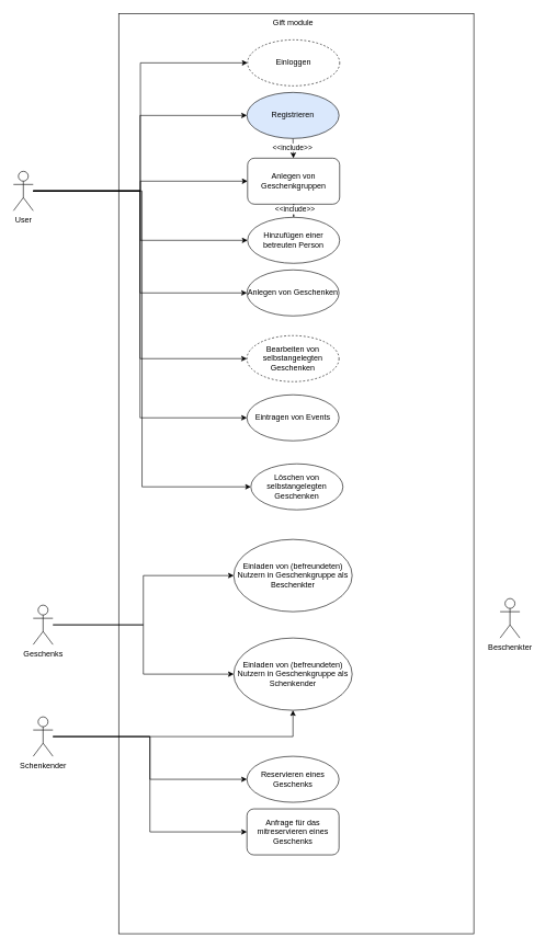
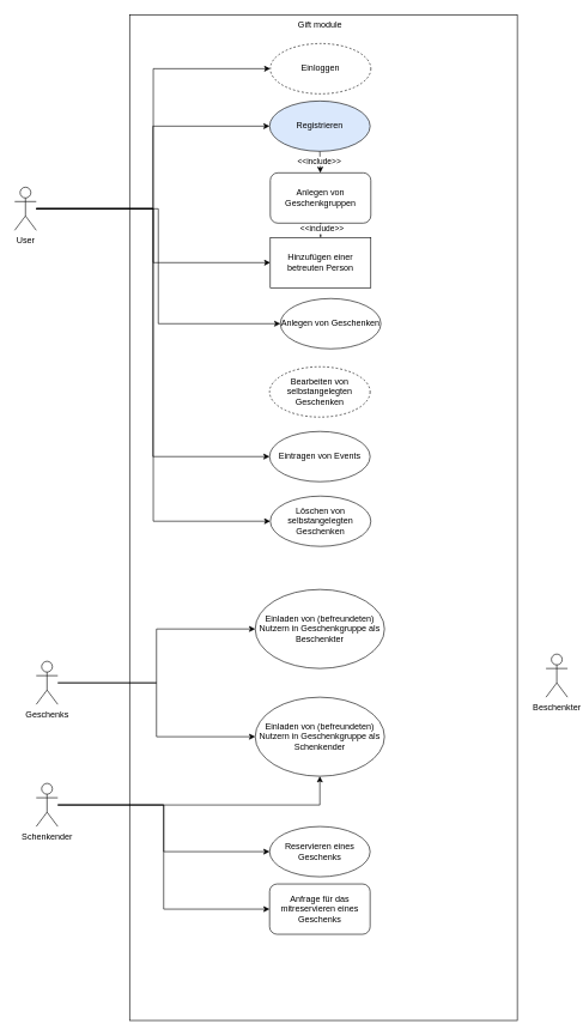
- <mxCell id="16" style="edgeStyle=elbowEdgeStyle;rounded=0;orthogonalLoop=1;jettySize=auto;html=1;entryX=0;entryY=0.5;entryDx=0;entryDy=0;" parent="1" source="15" target="19" edge="1"><mxGeometry relative="1" as="geometry"><mxPoint x="380" y="355" as="targetPoint" /></mxGeometry></mxCell>
- <mxCell id="27" value="Hinzufügen einer betreuten Person" style="ellipse;whiteSpace=wrap;html=1;" parent="1" vertex="1"><mxGeometry x="376" y="330" width="140" height="70" as="geometry" /></mxCell>
+ <mxCell id="27" value="Hinzufügen einer betreuten Person" style="whiteSpace=wrap;html=1;rounded=0;" parent="1" vertex="1"><mxGeometry x="376" y="330" width="140" height="70" as="geometry" /></mxCell>
- <mxCell id="18" value="Anlegen von Geschenken" style="ellipse;whiteSpace=wrap;html=1;" parent="1" vertex="1"><mxGeometry x="375" y="410" width="140" height="70" as="geometry" /></mxCell>
+ <mxCell id="18" value="Anlegen von Geschenken" style="ellipse;whiteSpace=wrap;html=1;" parent="1" vertex="1"><mxGeometry x="390" y="415" width="140" height="70" as="geometry" /></mxCell>
- <mxCell id="9" style="edgeStyle=orthogonalEdgeStyle;rounded=0;orthogonalLoop=1;jettySize=auto;html=1;entryX=0;entryY=0.5;entryDx=0;entryDy=0;" parent="1" source="15" target="20" edge="1"><mxGeometry relative="1" as="geometry" /></mxCell>
- <mxCell id="29" value="Löschen von selbstangelegten Geschenken" style="ellipse;whiteSpace=wrap;html=1;" parent="1" vertex="1"><mxGeometry x="381" y="705" width="140" height="70" as="geometry" /></mxCell>
+ <mxCell id="29" value="Löschen von selbstangelegten Geschenken" style="ellipse;whiteSpace=wrap;html=1;" parent="1" vertex="1"><mxGeometry x="376" y="690" width="140" height="70" as="geometry" /></mxCell>
